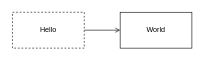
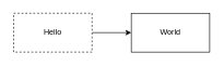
- <mxCell id="2" style="edgeStyle=none;html=1;exitX=1;exitY=0.5;exitDx=0;exitDy=0;endArrow=open;" edge="1" parent="1" source="3" target="4"><mxGeometry relative="1" as="geometry" /></mxCell>
+ <mxCell id="2" style="edgeStyle=none;html=1;exitX=1;exitY=0.5;exitDx=0;exitDy=0;" edge="1" parent="1" source="3" target="4"><mxGeometry relative="1" as="geometry" /></mxCell>
